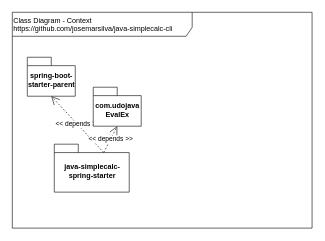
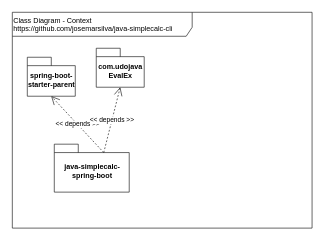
- <mxCell id="6" value="com.udojava&lt;br&gt;EvalEx&lt;br&gt;" style="shape=folder;fontStyle=1;spacingTop=10;tabWidth=40;tabHeight=14;tabPosition=left;html=1;" parent="1" vertex="1"><mxGeometry x="155" y="145" width="80" height="65" as="geometry" /></mxCell>
+ <mxCell id="6" value="com.udojava&lt;br&gt;EvalEx&lt;br&gt;" style="shape=folder;fontStyle=1;spacingTop=10;tabWidth=40;tabHeight=14;tabPosition=left;html=1;" parent="1" vertex="1"><mxGeometry x="160" y="80" width="80" height="65" as="geometry" /></mxCell>
- <mxCell id="5" value="&lt;span&gt;java-simplecalc-&lt;br&gt;spring-starter&lt;/span&gt;" style="shape=folder;fontStyle=1;spacingTop=10;tabWidth=40;tabHeight=14;tabPosition=left;html=1;" parent="1" vertex="1"><mxGeometry x="90" y="240" width="125" height="80" as="geometry" /></mxCell>
+ <mxCell id="5" value="&lt;span&gt;java-simplecalc-&lt;br&gt;spring-boot&lt;/span&gt;" style="shape=folder;fontStyle=1;spacingTop=10;tabWidth=40;tabHeight=14;tabPosition=left;html=1;" parent="1" vertex="1"><mxGeometry x="90" y="240" width="125" height="80" as="geometry" /></mxCell>
